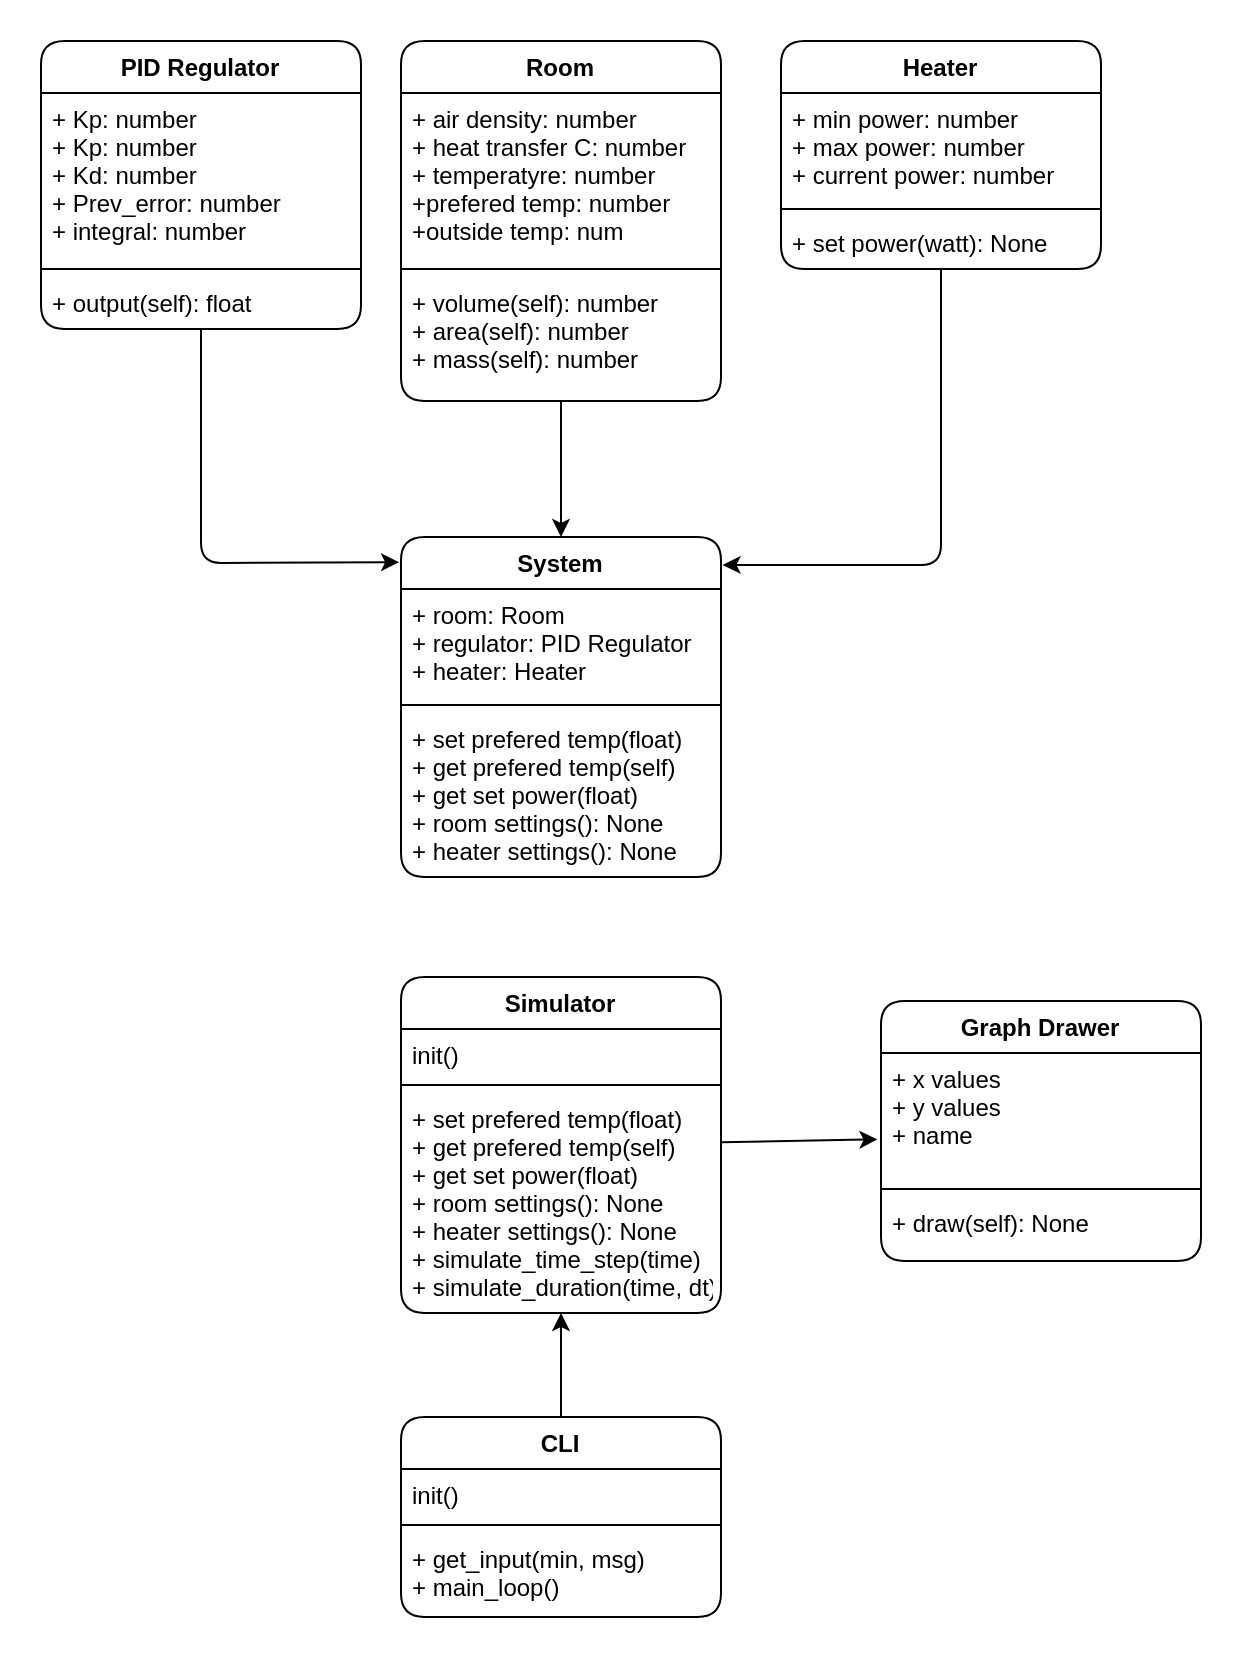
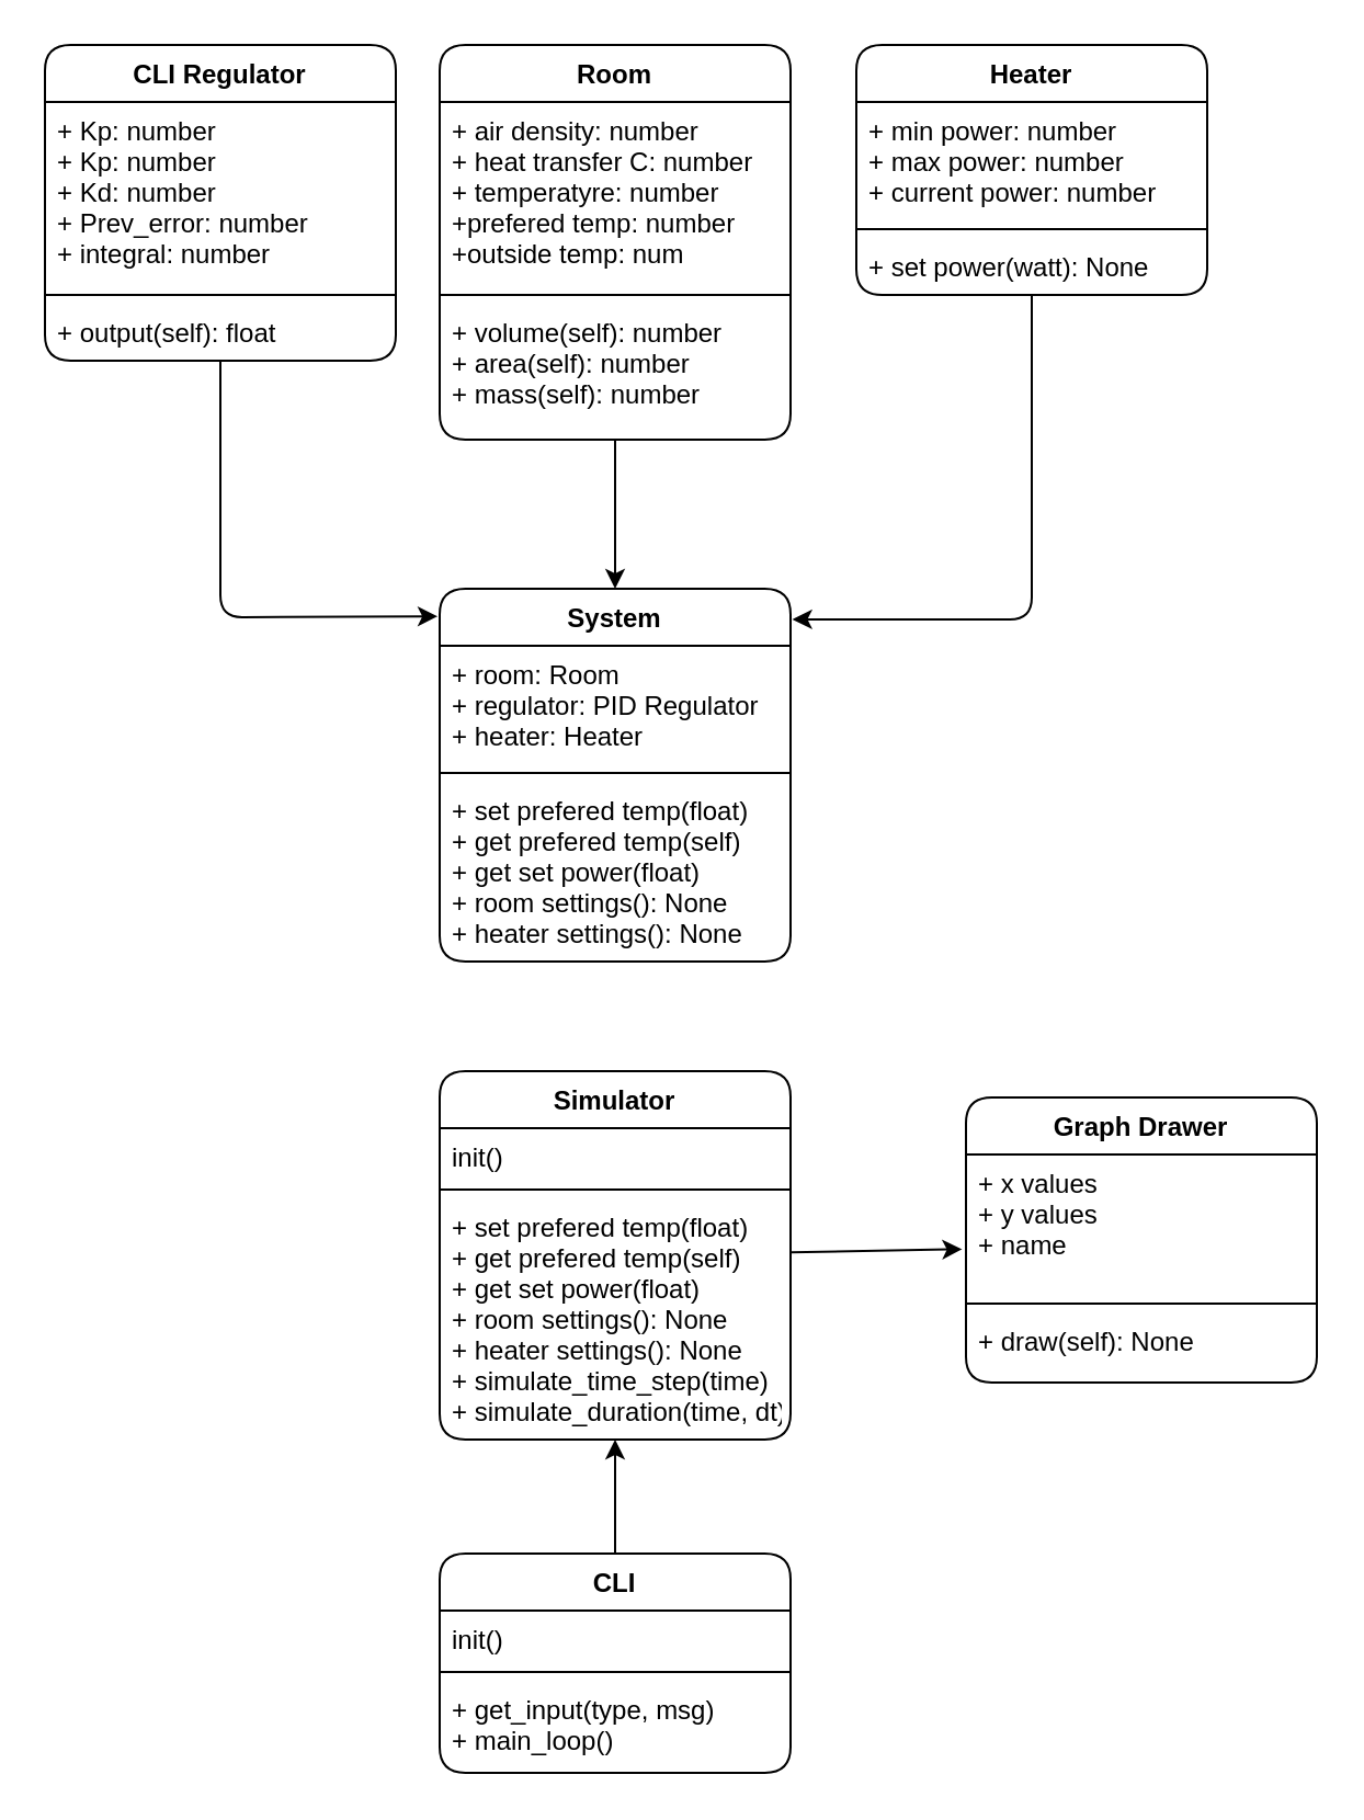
- <mxCell id="3" value="PID Regulator" style="swimlane;fontStyle=1;align=center;verticalAlign=top;childLayout=stackLayout;horizontal=1;startSize=26;horizontalStack=0;resizeParent=1;resizeParentMax=0;resizeLast=0;collapsible=1;marginBottom=0;rounded=1;" parent="1" vertex="1"><mxGeometry x="20" y="20" width="160" height="144" as="geometry" /></mxCell>
+ <mxCell id="3" value="CLI Regulator" style="swimlane;fontStyle=1;align=center;verticalAlign=top;childLayout=stackLayout;horizontal=1;startSize=26;horizontalStack=0;resizeParent=1;resizeParentMax=0;resizeLast=0;collapsible=1;marginBottom=0;rounded=1;" parent="1" vertex="1"><mxGeometry x="20" y="20" width="160" height="144" as="geometry" /></mxCell>
- <mxCell id="34" value="+ get_input(min, msg)&#10;+ main_loop()" style="text;align=left;verticalAlign=top;spacingLeft=4;spacingRight=4;overflow=hidden;rotatable=0;points=[[0,0.5],[1,0.5]];portConstraint=eastwest;rounded=1;" parent="31" vertex="1"><mxGeometry y="58" width="160" height="42" as="geometry" /></mxCell>
+ <mxCell id="34" value="+ get_input(type, msg)&#10;+ main_loop()" style="text;align=left;verticalAlign=top;spacingLeft=4;spacingRight=4;overflow=hidden;rotatable=0;points=[[0,0.5],[1,0.5]];portConstraint=eastwest;rounded=1;" parent="31" vertex="1"><mxGeometry y="58" width="160" height="42" as="geometry" /></mxCell>
